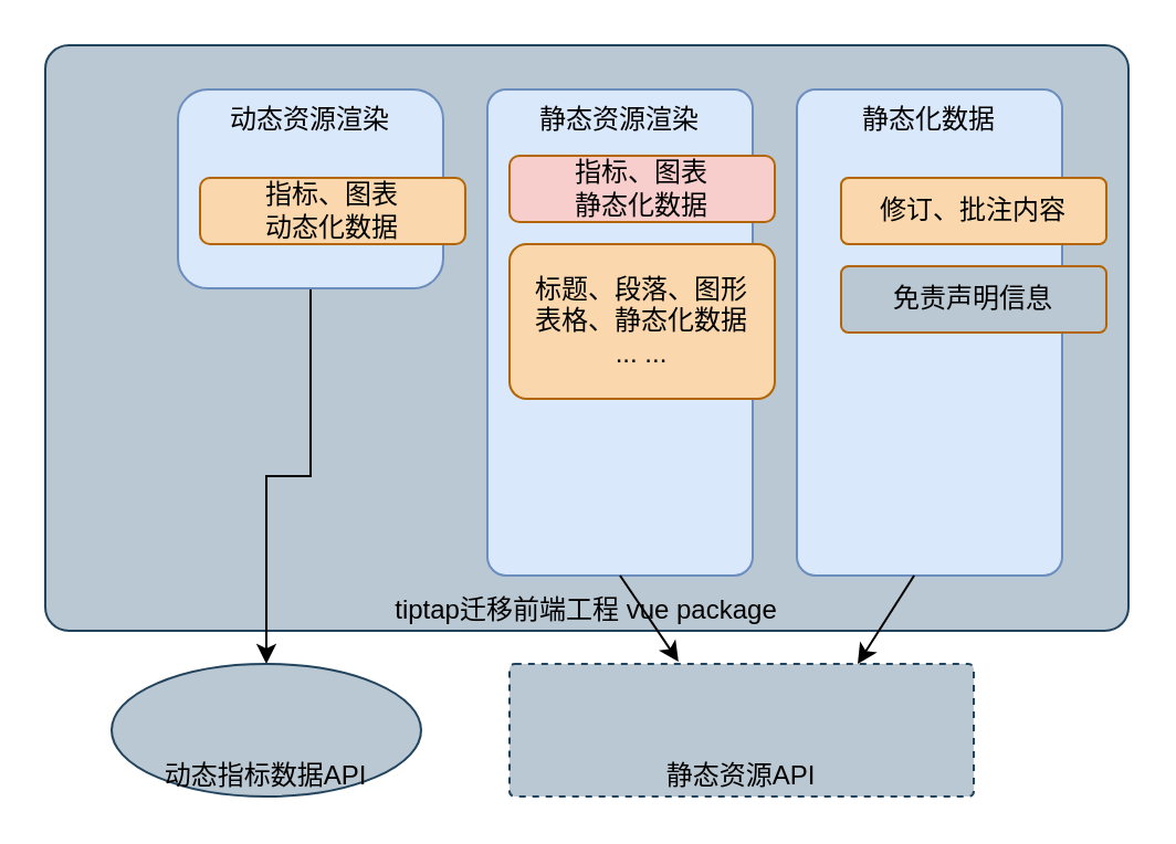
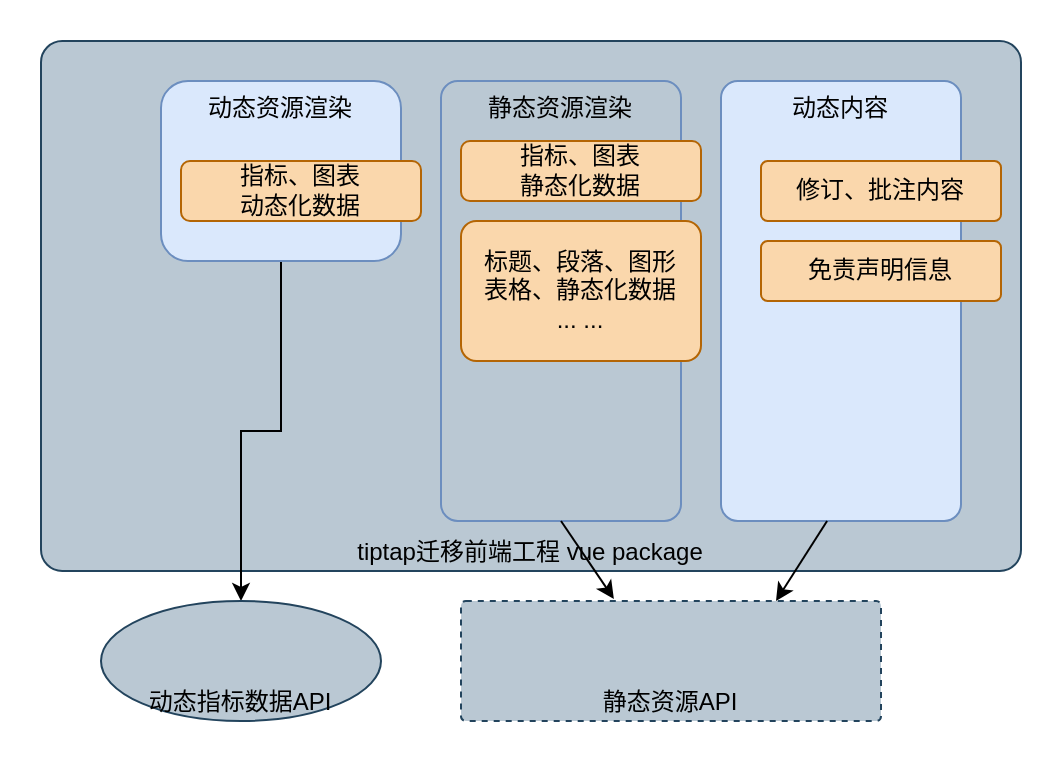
- <mxCell id="5" value="静态资源渲染" style="rounded=1;whiteSpace=wrap;html=1;fillColor=#dae8fc;strokeColor=#6c8ebf;arcSize=7;verticalAlign=top;" parent="1" vertex="1"><mxGeometry x="220" y="40" width="120" height="220" as="geometry" /></mxCell>
+ <mxCell id="5" value="静态资源渲染" style="rounded=1;whiteSpace=wrap;html=1;fillColor=#bac8d3;strokeColor=#6c8ebf;arcSize=7;verticalAlign=top;" parent="1" vertex="1"><mxGeometry x="220" y="40" width="120" height="220" as="geometry" /></mxCell>
- <mxCell id="12" value="静态化数据" style="rounded=1;whiteSpace=wrap;html=1;fillColor=#dae8fc;strokeColor=#6c8ebf;arcSize=7;verticalAlign=top;" vertex="1" parent="1"><mxGeometry x="360" y="40" width="120" height="220" as="geometry" /></mxCell>
+ <mxCell id="12" value="动态内容" style="rounded=1;whiteSpace=wrap;html=1;fillColor=#dae8fc;strokeColor=#6c8ebf;arcSize=7;verticalAlign=top;" vertex="1" parent="1"><mxGeometry x="360" y="40" width="120" height="220" as="geometry" /></mxCell>
- <mxCell id="9" value="指标、图表&lt;br&gt;静态化数据" style="rounded=1;whiteSpace=wrap;html=1;fillColor=#f8cecc;strokeColor=#b46504;" parent="1" vertex="1"><mxGeometry x="230" y="70" width="120" height="30" as="geometry" /></mxCell>
+ <mxCell id="9" value="指标、图表&lt;br&gt;静态化数据" style="rounded=1;whiteSpace=wrap;html=1;fillColor=#fad7ac;strokeColor=#b46504;" parent="1" vertex="1"><mxGeometry x="230" y="70" width="120" height="30" as="geometry" /></mxCell>
- <mxCell id="14" value="免责声明信息" style="rounded=1;whiteSpace=wrap;html=1;fillColor=#bac8d3;strokeColor=#b46504;arcSize=11;" vertex="1" parent="1"><mxGeometry x="380" y="120" width="120" height="30" as="geometry" /></mxCell>
+ <mxCell id="14" value="免责声明信息" style="rounded=1;whiteSpace=wrap;html=1;fillColor=#fad7ac;strokeColor=#b46504;arcSize=11;" vertex="1" parent="1"><mxGeometry x="380" y="120" width="120" height="30" as="geometry" /></mxCell>
